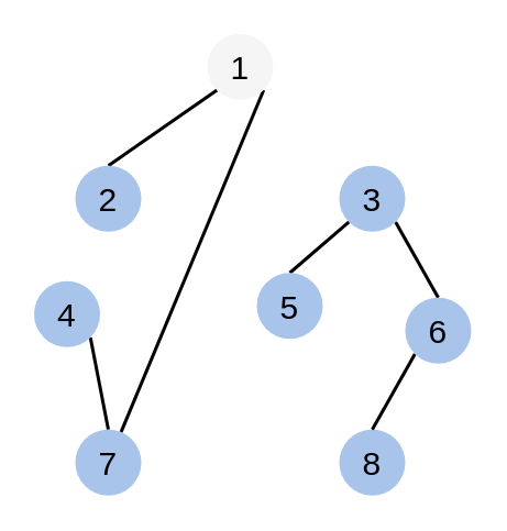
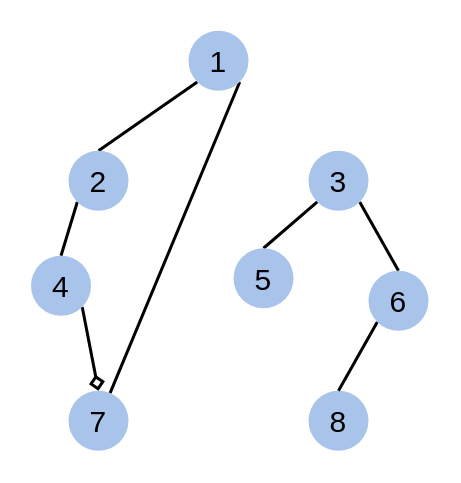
- <mxCell id="4" value="1" style="ellipse;whiteSpace=wrap;html=1;aspect=fixed;fillColor=#f5f5f5;strokeColor=none;fontSize=20;" vertex="1" parent="1"><mxGeometry x="125" y="20" width="40" height="40" as="geometry" /></mxCell>
+ <mxCell id="4" value="1" style="ellipse;whiteSpace=wrap;html=1;aspect=fixed;fillColor=#A9C4EB;strokeColor=none;fontSize=20;" vertex="1" parent="1"><mxGeometry x="125" y="20" width="40" height="40" as="geometry" /></mxCell>
+ <mxCell id="5" style="edgeStyle=none;rounded=0;orthogonalLoop=1;jettySize=auto;html=1;exitX=0;exitY=1;exitDx=0;exitDy=0;entryX=0.5;entryY=0;entryDx=0;entryDy=0;strokeWidth=2;fontSize=16;endArrow=none;endFill=0;" edge="1" parent="1" source="6" target="8"><mxGeometry relative="1" as="geometry" /></mxCell>
- <mxCell id="7" style="edgeStyle=none;rounded=0;orthogonalLoop=1;jettySize=auto;html=1;exitX=1;exitY=1;exitDx=0;exitDy=0;entryX=0.5;entryY=0;entryDx=0;entryDy=0;strokeWidth=2;fontSize=16;endArrow=none;endFill=0;" edge="1" parent="1" source="8" target="9"><mxGeometry relative="1" as="geometry" /></mxCell>
+ <mxCell id="7" style="edgeStyle=none;rounded=0;orthogonalLoop=1;jettySize=auto;html=1;exitX=1;exitY=1;exitDx=0;exitDy=0;entryX=0.5;entryY=0;entryDx=0;entryDy=0;strokeWidth=2;fontSize=16;endArrow=diamond;endFill=0;" edge="1" parent="1" source="8" target="9"><mxGeometry relative="1" as="geometry" /></mxCell>
